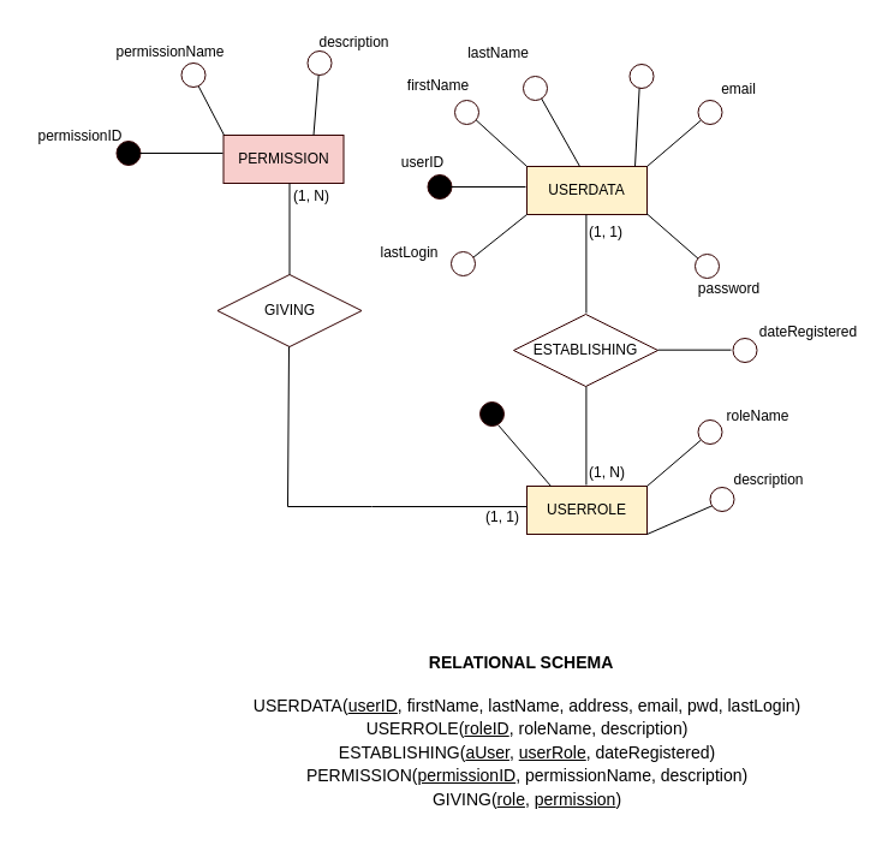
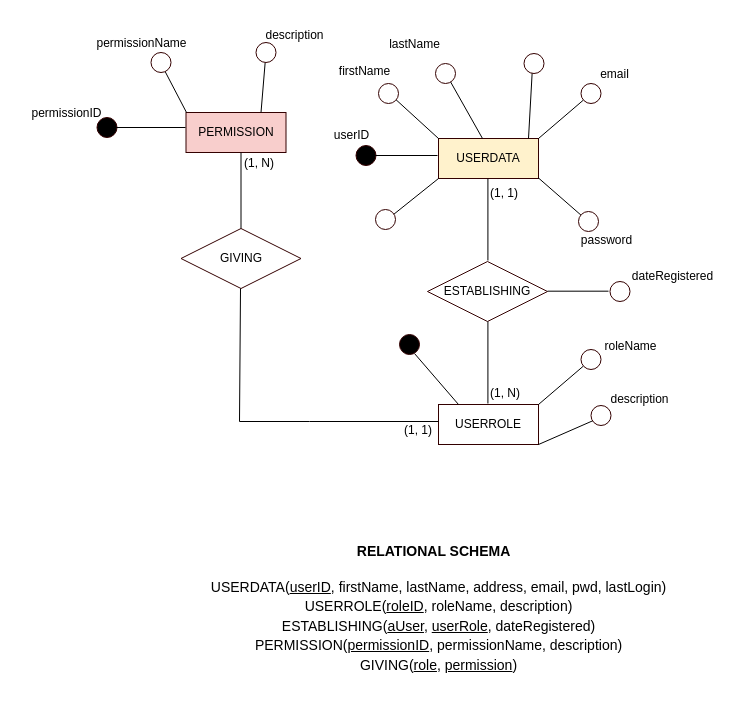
- <mxCell id="45" value="lastLogin" style="text;html=1;align=center;verticalAlign=middle;resizable=0;points=[];autosize=1;strokeColor=none;fillColor=none;" parent="1" vertex="1"><mxGeometry x="305" y="195" width="70" height="30" as="geometry" /></mxCell>
- <mxCell id="17" value="USERROLE" style="whiteSpace=wrap;html=1;align=center;shadow=0;sketch=0;fillStyle=solid;strokeColor=#330000;strokeWidth=1;fillColor=#fff2cc;" parent="1" vertex="1"><mxGeometry x="438" y="404" width="100" height="40" as="geometry" /></mxCell>
+ <mxCell id="17" value="USERROLE" style="whiteSpace=wrap;html=1;align=center;shadow=0;sketch=0;fillStyle=solid;strokeColor=#330000;strokeWidth=1;fillColor=#FFFFFF;" parent="1" vertex="1"><mxGeometry x="438" y="404" width="100" height="40" as="geometry" /></mxCell>
